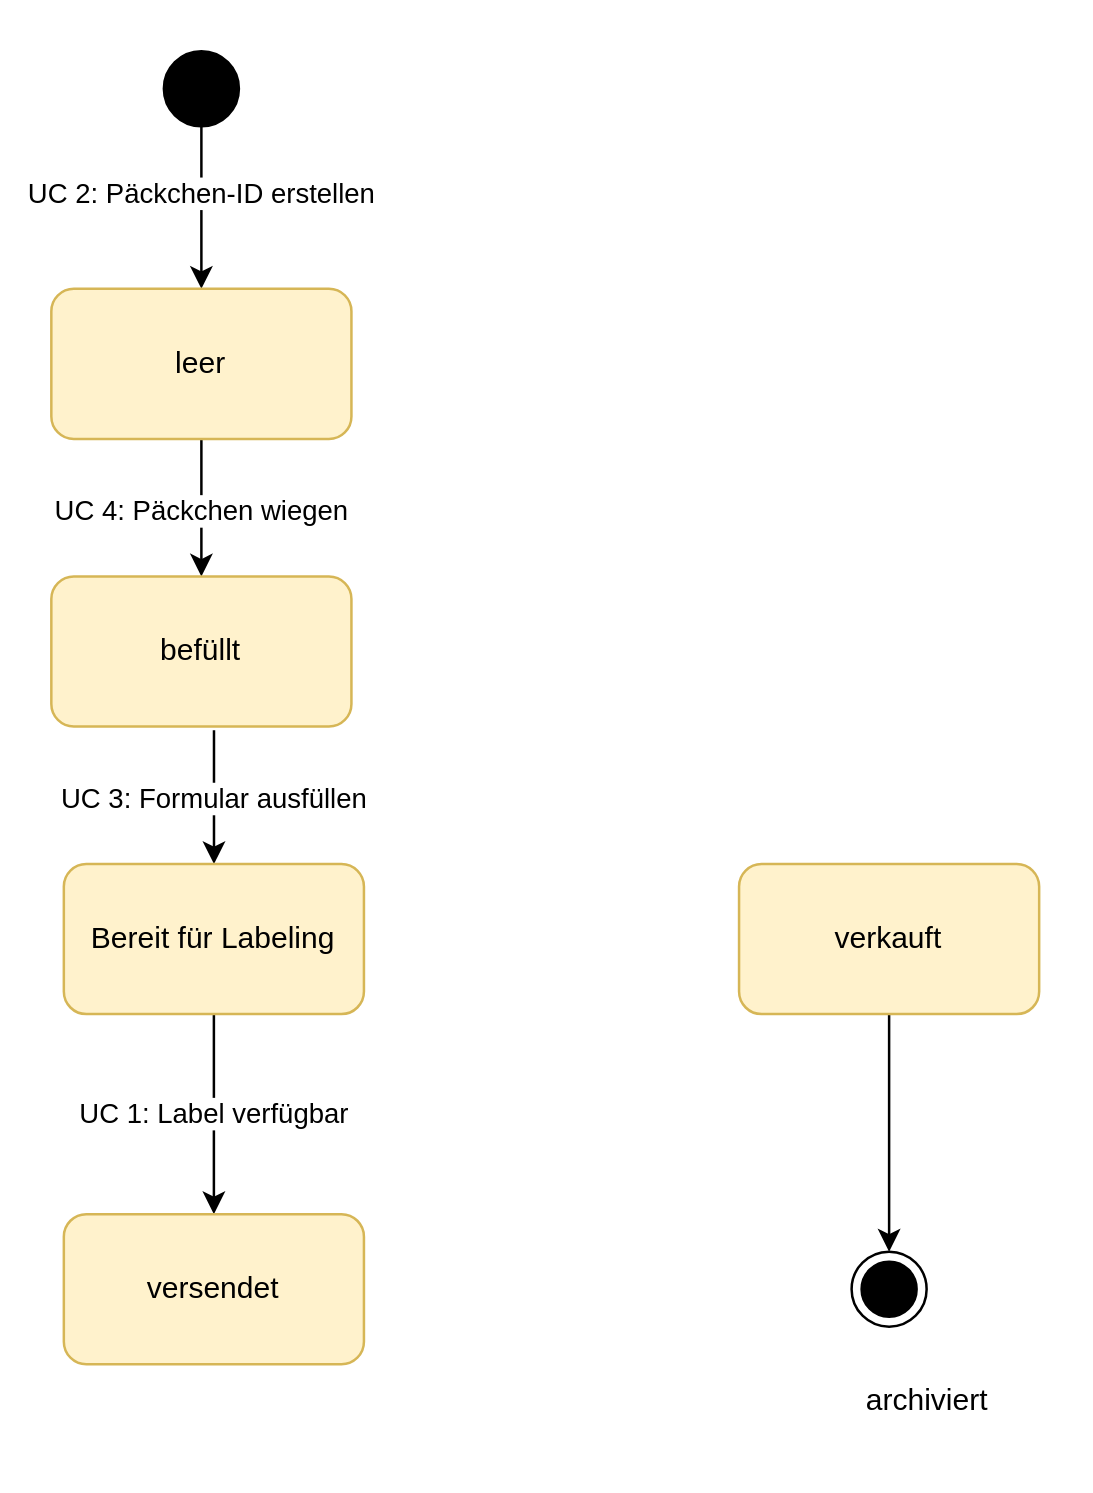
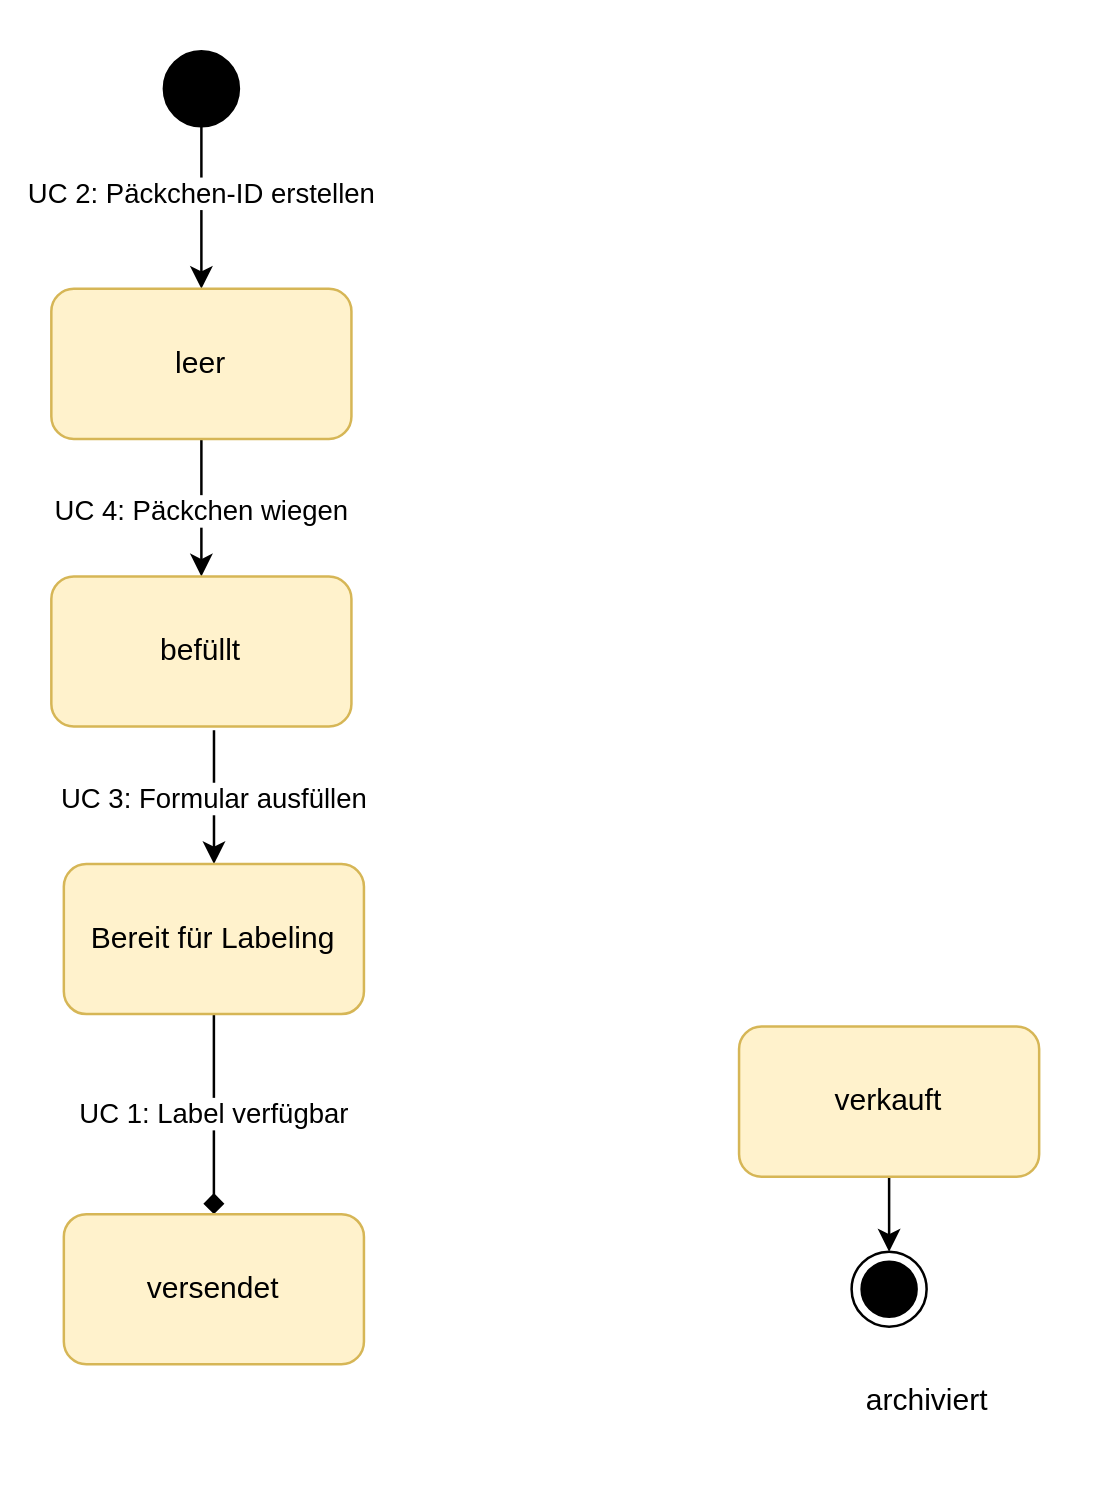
- <mxCell id="16" value="verkauft" style="whiteSpace=wrap;html=1;fillColor=#fff2cc;strokeColor=#d6b656;rounded=1;" vertex="1" parent="1"><mxGeometry x="295" y="345" width="120" height="60" as="geometry" /></mxCell>
+ <mxCell id="16" value="verkauft" style="whiteSpace=wrap;html=1;fillColor=#fff2cc;strokeColor=#d6b656;rounded=1;" vertex="1" parent="1"><mxGeometry x="295" y="410" width="120" height="60" as="geometry" /></mxCell>
- <mxCell id="11" value="" style="edgeStyle=orthogonalEdgeStyle;rounded=0;orthogonalLoop=1;jettySize=auto;html=1;" edge="1" parent="1" source="13" target="14"><mxGeometry relative="1" as="geometry" /></mxCell>
+ <mxCell id="11" value="" style="edgeStyle=orthogonalEdgeStyle;rounded=0;orthogonalLoop=1;jettySize=auto;html=1;endArrow=diamond;" edge="1" parent="1" source="13" target="14"><mxGeometry relative="1" as="geometry" /></mxCell>
